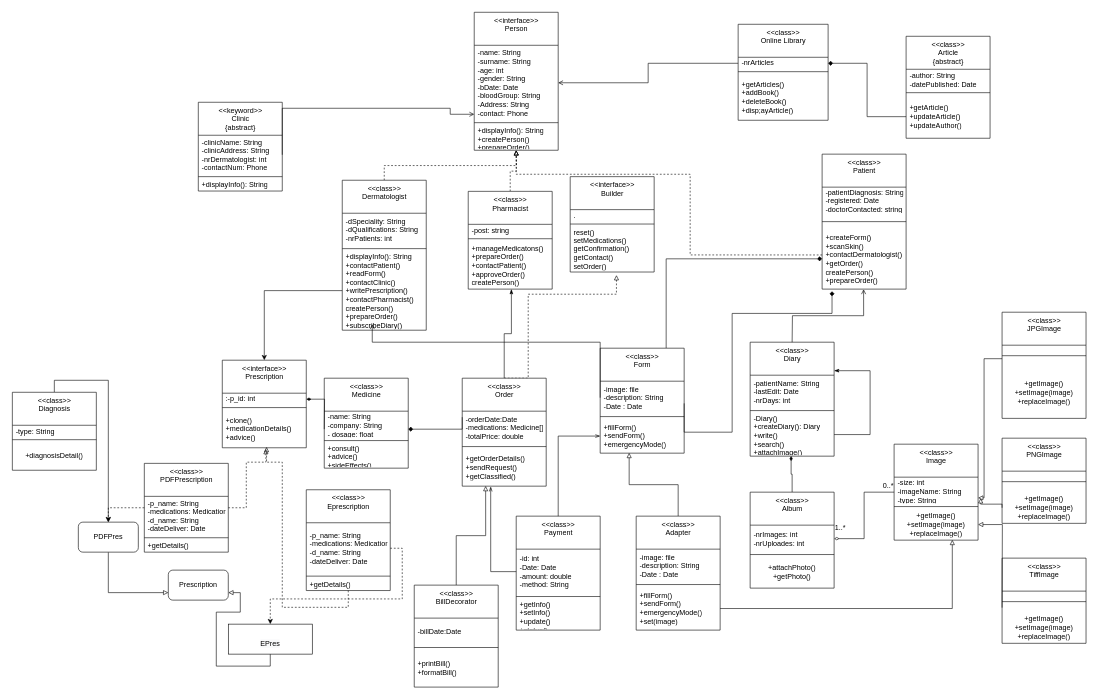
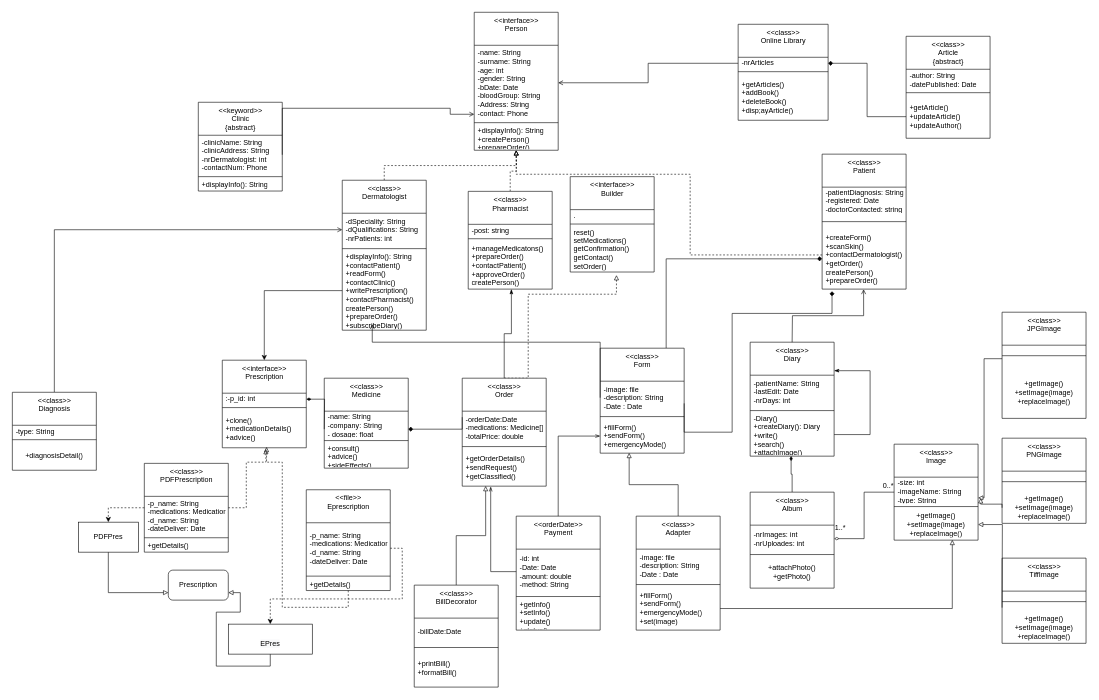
- <mxCell id="89" style="edgeStyle=orthogonalEdgeStyle;rounded=0;orthogonalLoop=1;jettySize=auto;html=1;exitX=0.5;exitY=0;exitDx=0;exitDy=0;endArrow=open;endFill=0;" parent="1" source="90" target="98" edge="1"><mxGeometry relative="1" as="geometry" /></mxCell>
+ <mxCell id="89" style="edgeStyle=orthogonalEdgeStyle;rounded=0;orthogonalLoop=1;jettySize=auto;html=1;exitX=0.5;exitY=0;exitDx=0;exitDy=0;entryX=0;entryY=0.5;entryDx=0;entryDy=0;endArrow=open;endFill=0;" parent="1" source="90" target="25" edge="1"><mxGeometry relative="1" as="geometry" /></mxCell>
- <mxCell id="77" value="&amp;lt;&amp;lt;class&amp;gt;&amp;gt;&lt;br&gt;Eprescription" style="swimlane;fontStyle=0;align=center;verticalAlign=top;childLayout=stackLayout;horizontal=1;startSize=55;horizontalStack=0;resizeParent=1;resizeParentMax=0;resizeLast=0;collapsible=0;marginBottom=0;html=1;" parent="1" vertex="1"><mxGeometry x="510" y="816" width="140" height="168" as="geometry" /></mxCell>
+ <mxCell id="77" value="&amp;lt;&amp;lt;file&amp;gt;&amp;gt;&lt;br&gt;Eprescription" style="swimlane;fontStyle=0;align=center;verticalAlign=top;childLayout=stackLayout;horizontal=1;startSize=55;horizontalStack=0;resizeParent=1;resizeParentMax=0;resizeLast=0;collapsible=0;marginBottom=0;html=1;" parent="1" vertex="1"><mxGeometry x="510" y="816" width="140" height="168" as="geometry" /></mxCell>
- <mxCell id="48" value="&amp;lt;&amp;lt;class&amp;gt;&amp;gt;&lt;br&gt;Payment" style="swimlane;fontStyle=0;align=center;verticalAlign=top;childLayout=stackLayout;horizontal=1;startSize=55;horizontalStack=0;resizeParent=1;resizeParentMax=0;resizeLast=0;collapsible=0;marginBottom=0;html=1;" parent="1" vertex="1"><mxGeometry x="860" y="860" width="140" height="190" as="geometry" /></mxCell>
+ <mxCell id="48" value="&amp;lt;&amp;lt;orderDate&amp;gt;&amp;gt;&lt;br&gt;Payment" style="swimlane;fontStyle=0;align=center;verticalAlign=top;childLayout=stackLayout;horizontal=1;startSize=55;horizontalStack=0;resizeParent=1;resizeParentMax=0;resizeLast=0;collapsible=0;marginBottom=0;html=1;" parent="1" vertex="1"><mxGeometry x="860" y="860" width="140" height="190" as="geometry" /></mxCell>
- <mxCell id="98" value="PDFPres" style="whiteSpace=wrap;html=1;rounded=1;" vertex="1" parent="1"><mxGeometry x="130" y="870" width="100" height="50" as="geometry" /></mxCell>
+ <mxCell id="98" value="PDFPres" style="rounded=0;whiteSpace=wrap;html=1;" vertex="1" parent="1"><mxGeometry x="130" y="870" width="100" height="50" as="geometry" /></mxCell>
